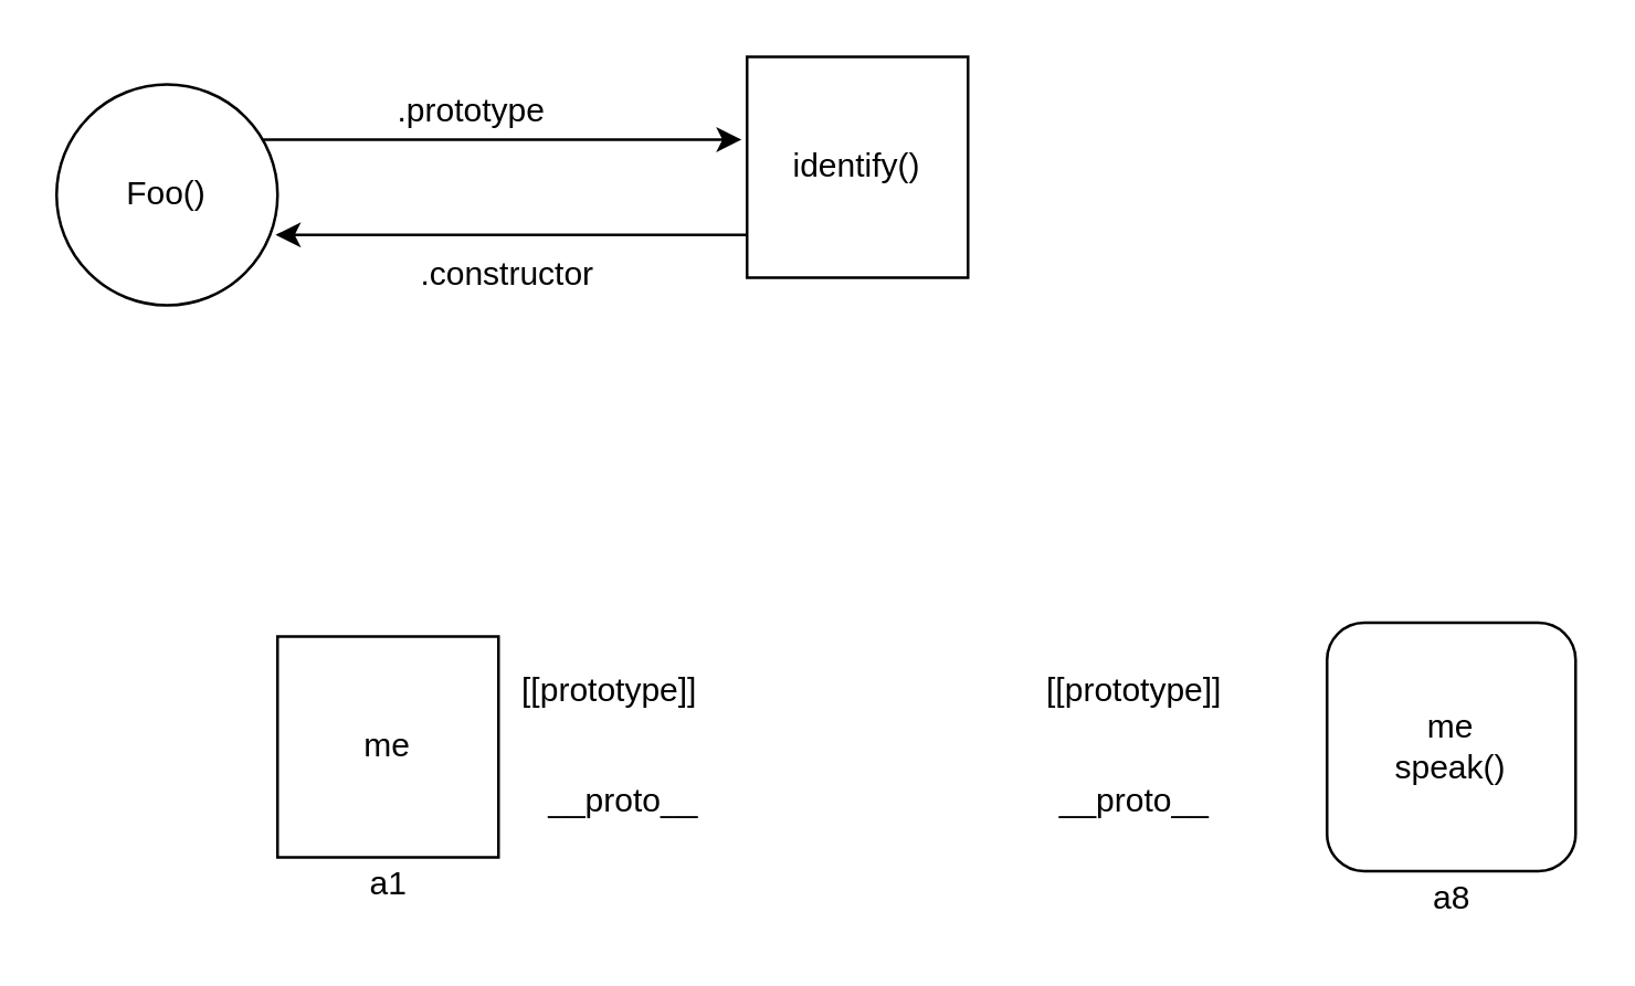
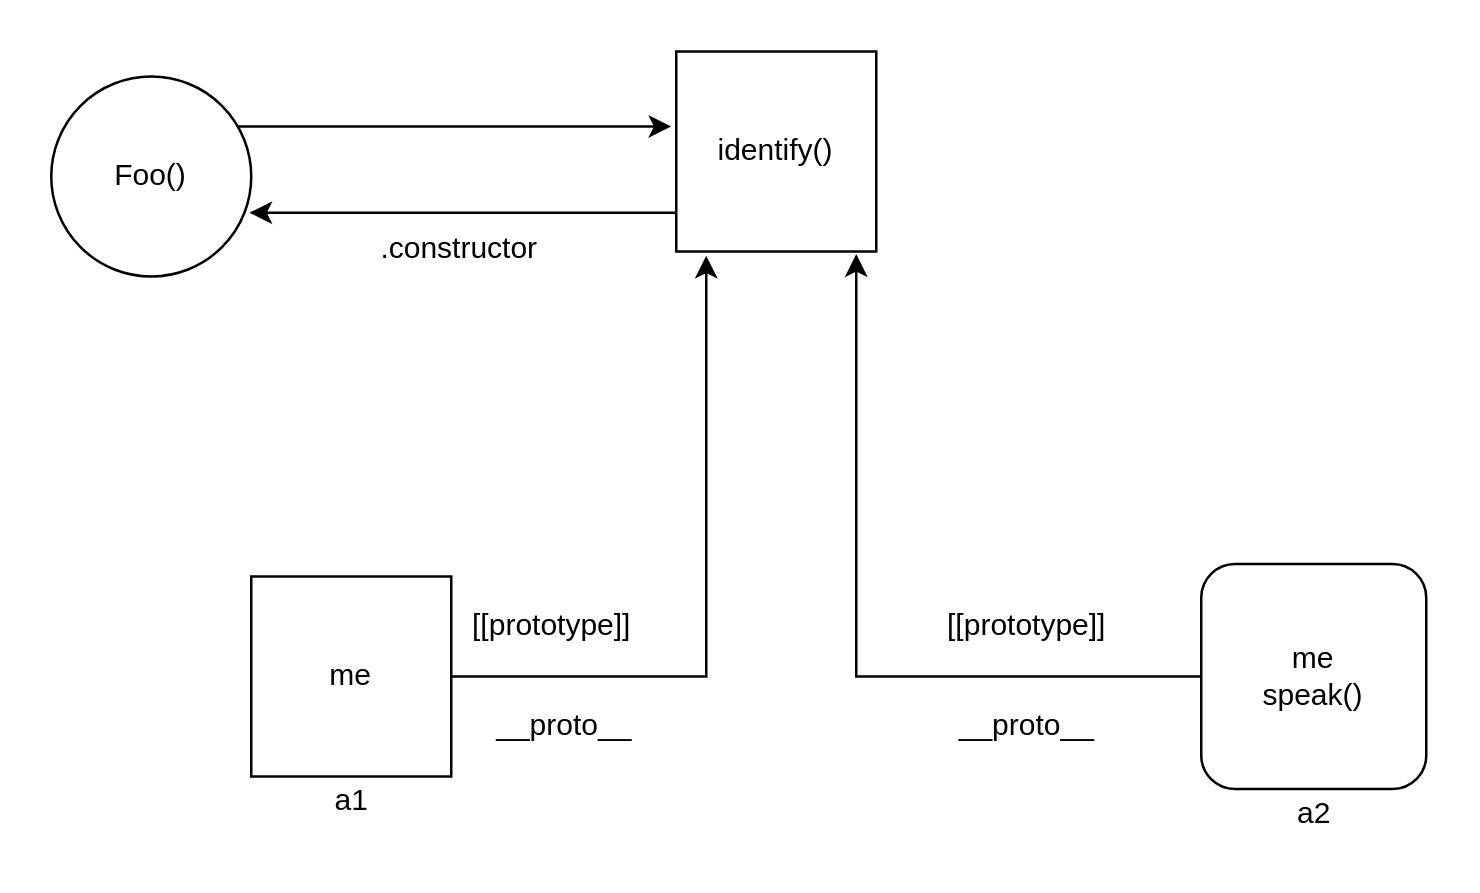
- <mxCell id="6" value=".prototype" style="text;html=1;align=center;verticalAlign=middle;resizable=0;points=[];;autosize=1;" vertex="1" parent="1"><mxGeometry x="135" y="30" width="70" height="20" as="geometry" /></mxCell>
+ <mxCell id="8" value="" style="edgeStyle=orthogonalEdgeStyle;rounded=0;orthogonalLoop=1;jettySize=auto;html=1;entryX=0.15;entryY=1.021;entryDx=0;entryDy=0;entryPerimeter=0;" edge="1" parent="1" source="9" target="5"><mxGeometry relative="1" as="geometry"><mxPoint x="140" y="150" as="targetPoint" /></mxGeometry></mxCell>
+ <mxCell id="13" value="" style="edgeStyle=orthogonalEdgeStyle;rounded=0;orthogonalLoop=1;jettySize=auto;html=1;entryX=0.9;entryY=1.013;entryDx=0;entryDy=0;entryPerimeter=0;" edge="1" parent="1" source="14" target="5"><mxGeometry relative="1" as="geometry"><mxPoint x="420" y="150" as="targetPoint" /></mxGeometry></mxCell>
- <mxCell id="15" value="a8" style="text;html=1;align=center;verticalAlign=middle;resizable=0;points=[];;autosize=1;" vertex="1" parent="1"><mxGeometry x="510" y="315" width="30" height="20" as="geometry" /></mxCell>
+ <mxCell id="15" value="a2" style="text;html=1;align=center;verticalAlign=middle;resizable=0;points=[];;autosize=1;" vertex="1" parent="1"><mxGeometry x="510" y="315" width="30" height="20" as="geometry" /></mxCell>
